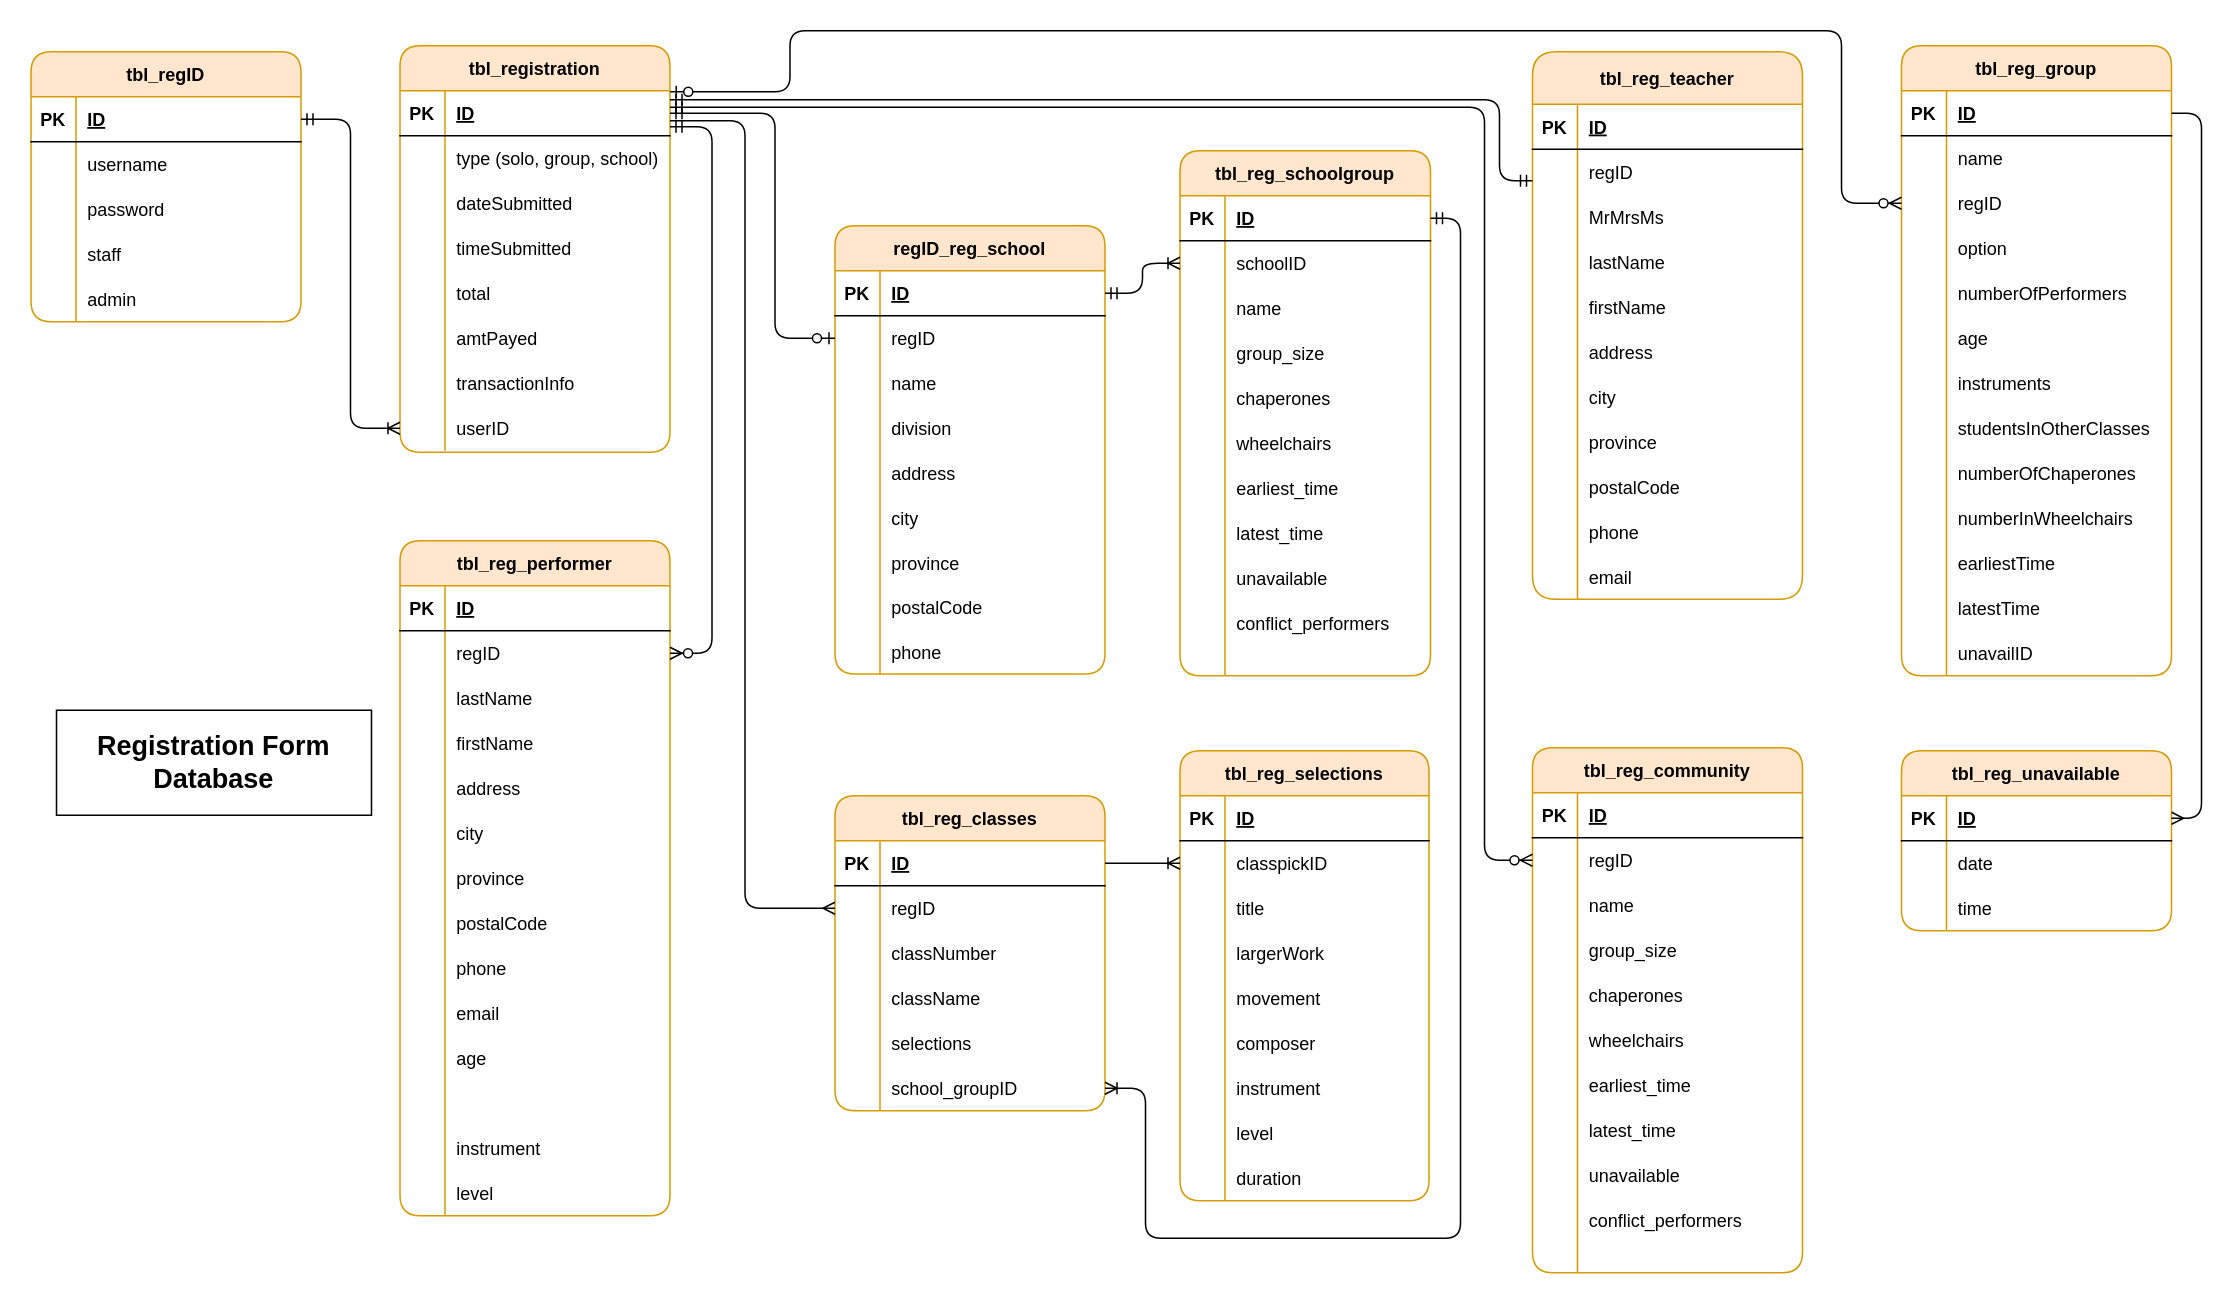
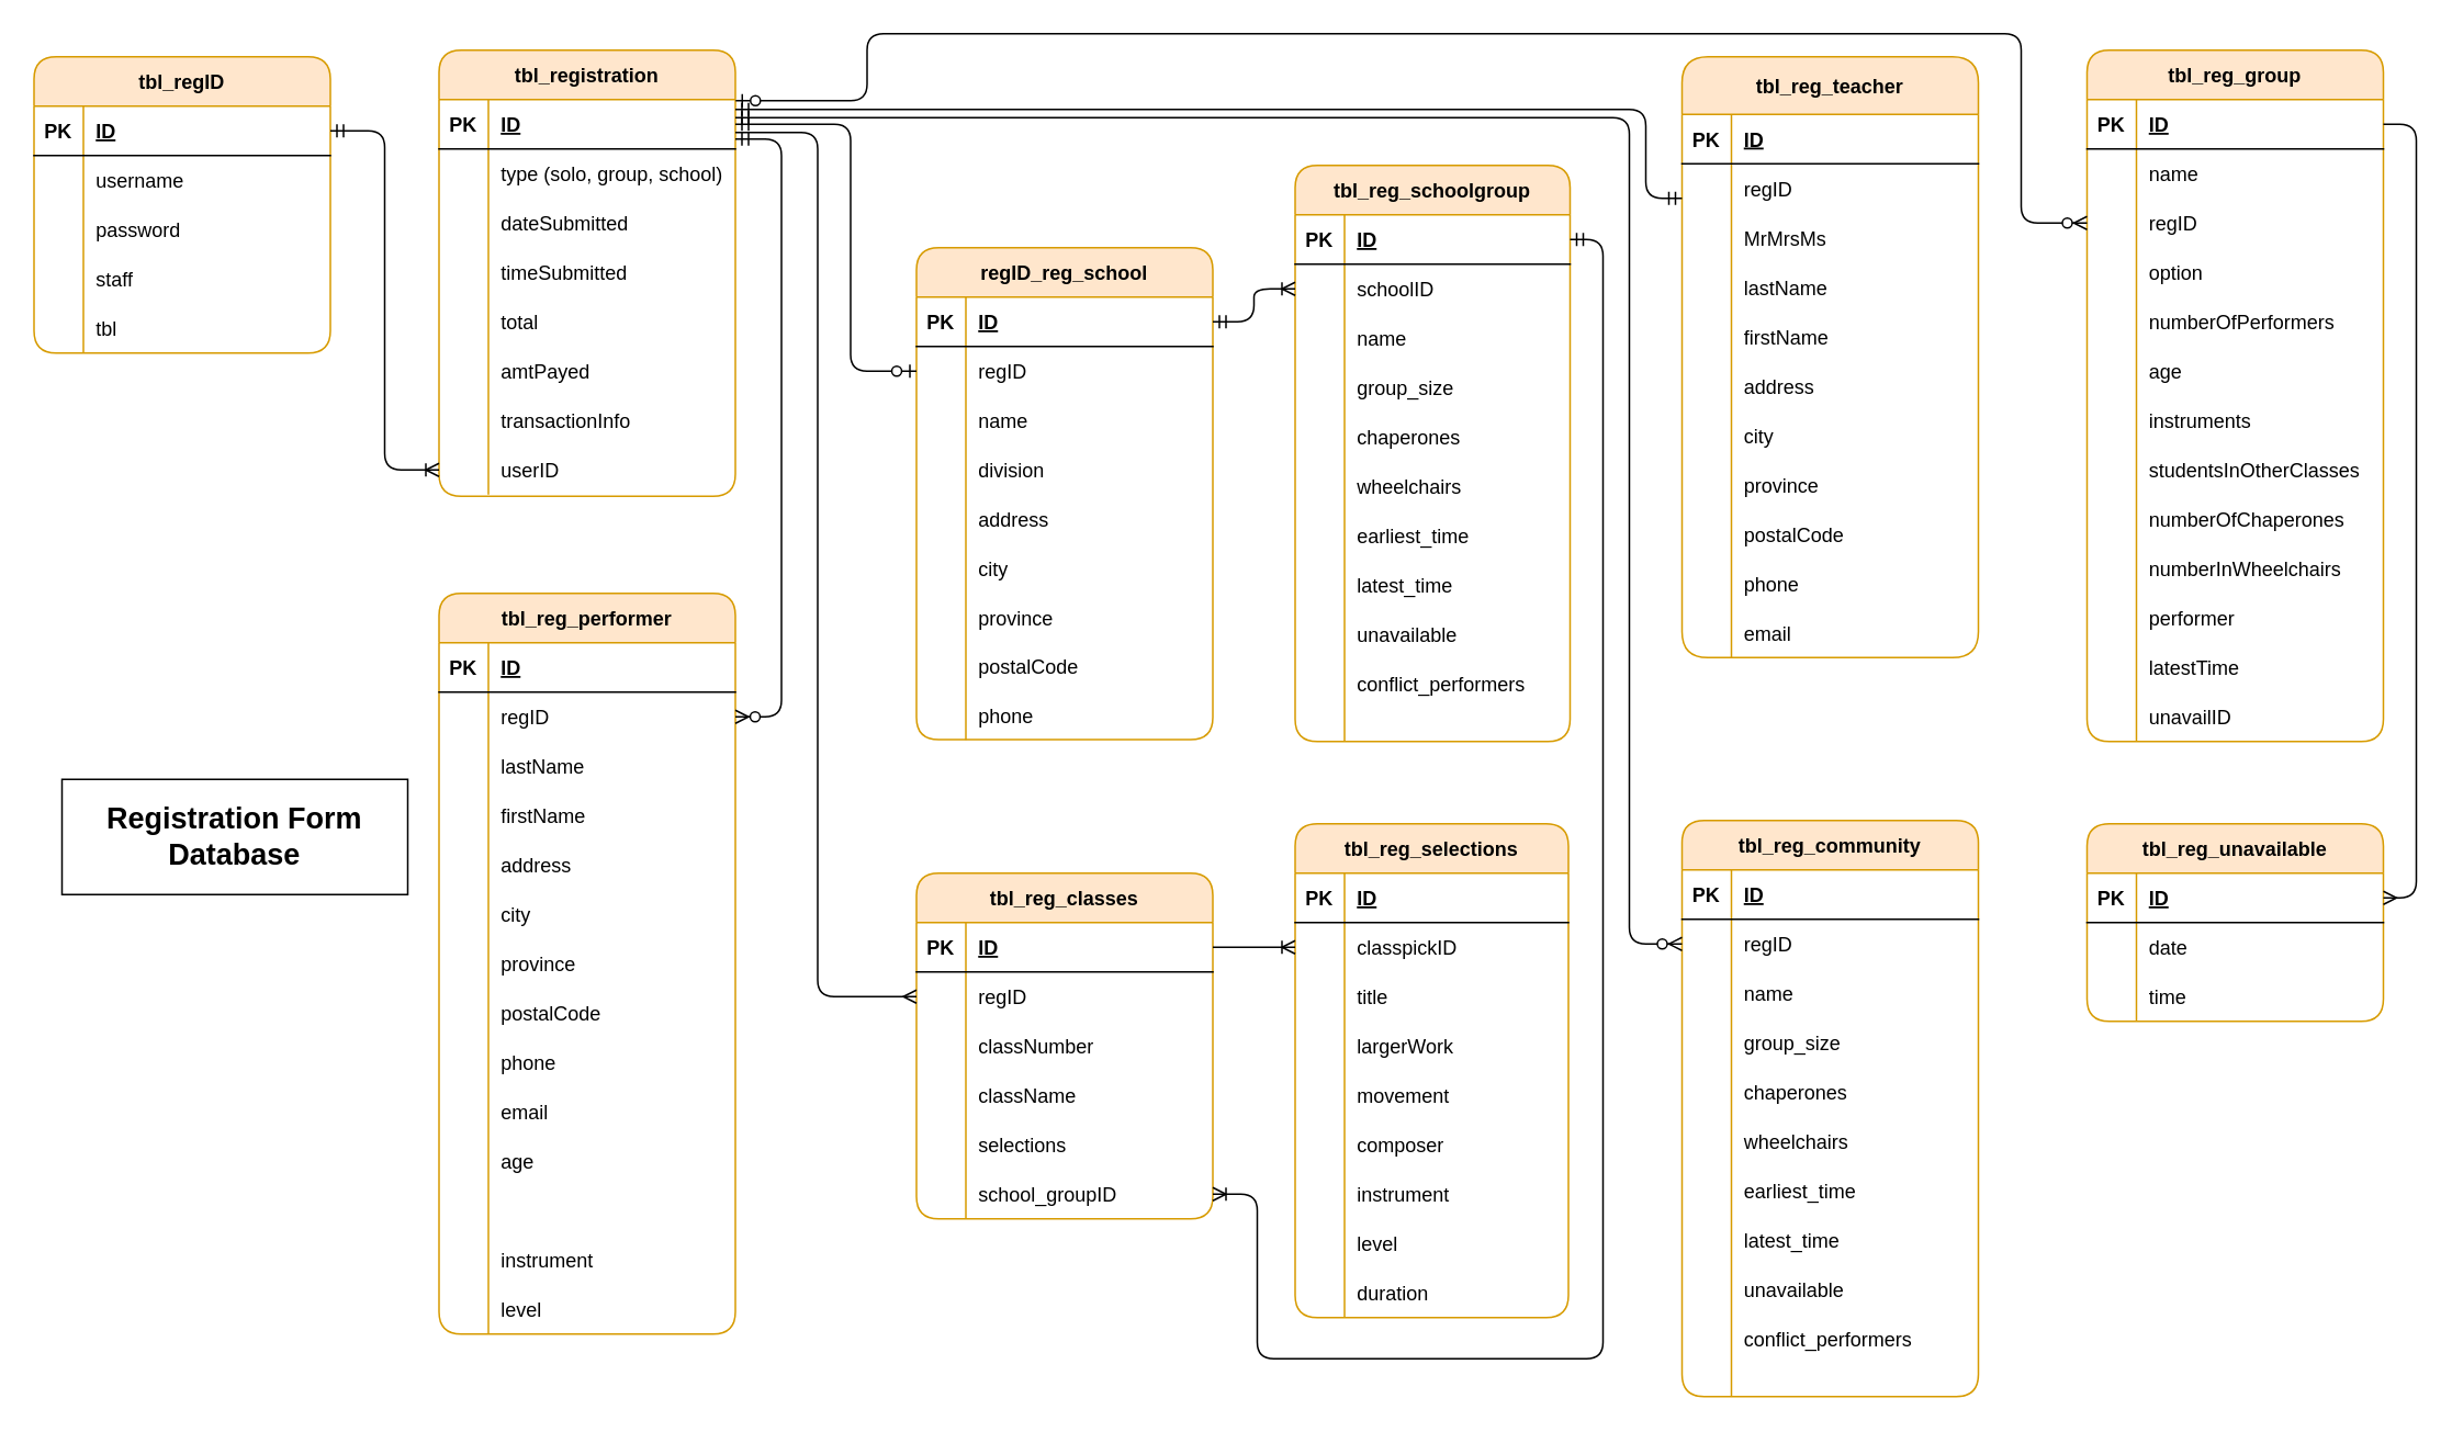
- <mxCell id="250" value="admin" style="shape=partialRectangle;connectable=0;fillColor=none;top=0;left=0;bottom=0;right=0;align=left;spacingLeft=6;overflow=hidden;rounded=1;" parent="248" vertex="1"><mxGeometry x="30" width="150" height="30" as="geometry"><mxRectangle width="150" height="30" as="alternateBounds" /></mxGeometry></mxCell>
+ <mxCell id="250" value="tbl" style="shape=partialRectangle;connectable=0;fillColor=none;top=0;left=0;bottom=0;right=0;align=left;spacingLeft=6;overflow=hidden;rounded=1;" parent="248" vertex="1"><mxGeometry x="30" width="150" height="30" as="geometry"><mxRectangle width="150" height="30" as="alternateBounds" /></mxGeometry></mxCell>
- <mxCell id="111" value="earliestTime" style="shape=partialRectangle;connectable=0;fillColor=none;top=0;left=0;bottom=0;right=0;align=left;spacingLeft=6;overflow=hidden;" parent="109" vertex="1"><mxGeometry x="30" width="150" height="30" as="geometry"><mxRectangle width="150" height="30" as="alternateBounds" /></mxGeometry></mxCell>
+ <mxCell id="111" value="performer" style="shape=partialRectangle;connectable=0;fillColor=none;top=0;left=0;bottom=0;right=0;align=left;spacingLeft=6;overflow=hidden;" parent="109" vertex="1"><mxGeometry x="30" width="150" height="30" as="geometry"><mxRectangle width="150" height="30" as="alternateBounds" /></mxGeometry></mxCell>
